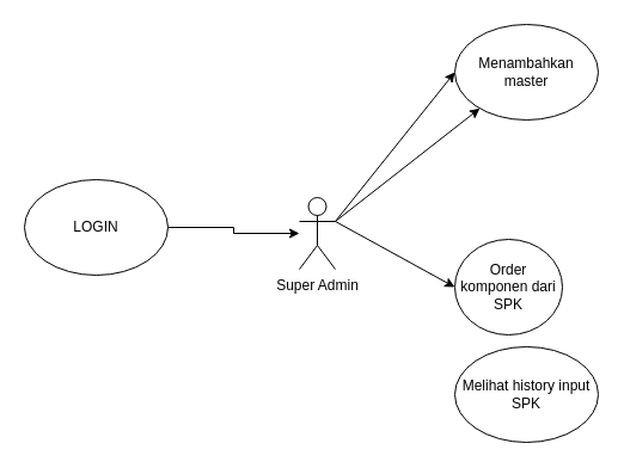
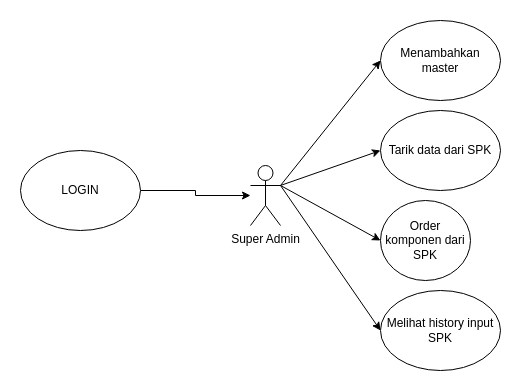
- <mxCell id="12" value="" style="endArrow=classic;html=1;rounded=0;exitX=1;exitY=0.333;exitDx=0;exitDy=0;exitPerimeter=0;" parent="1" source="4" target="5" edge="1"><mxGeometry width="50" height="50" relative="1" as="geometry"><mxPoint x="240" y="235" as="sourcePoint" /><mxPoint x="352" y="470" as="targetPoint" /></mxGeometry></mxCell>
+ <mxCell id="12" value="" style="endArrow=classic;html=1;rounded=0;entryX=0;entryY=0.5;entryDx=0;entryDy=0;exitX=1;exitY=0.333;exitDx=0;exitDy=0;exitPerimeter=0;" parent="1" source="4" target="7" edge="1"><mxGeometry width="50" height="50" relative="1" as="geometry"><mxPoint x="240" y="235" as="sourcePoint" /><mxPoint x="352" y="470" as="targetPoint" /></mxGeometry></mxCell>
+ <mxCell id="6" value="Tarik data dari SPK" style="ellipse;whiteSpace=wrap;html=1;" parent="1" vertex="1"><mxGeometry x="380" y="110" width="120" height="80" as="geometry" /></mxCell>
+ <mxCell id="10" value="" style="endArrow=classic;html=1;rounded=0;entryX=0;entryY=0.5;entryDx=0;entryDy=0;exitX=1;exitY=0.333;exitDx=0;exitDy=0;exitPerimeter=0;" parent="1" source="4" target="6" edge="1"><mxGeometry width="50" height="50" relative="1" as="geometry"><mxPoint x="290" y="195" as="sourcePoint" /><mxPoint x="402" y="250" as="targetPoint" /></mxGeometry></mxCell>
